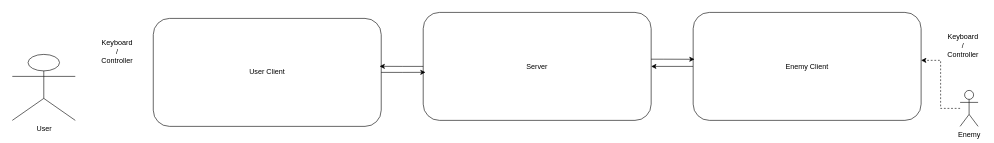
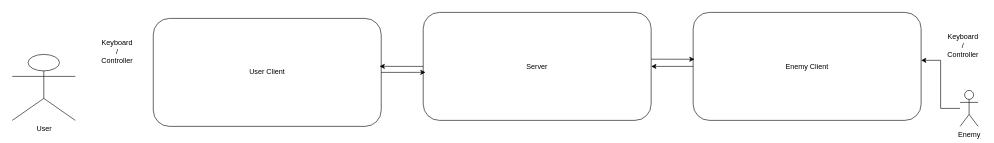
- <mxCell id="11" style="edgeStyle=orthogonalEdgeStyle;rounded=0;orthogonalLoop=1;jettySize=auto;html=1;entryX=1;entryY=0.444;entryDx=0;entryDy=0;entryPerimeter=0;dashed=1;" edge="1" parent="1" source="10" target="4"><mxGeometry relative="1" as="geometry" /></mxCell>
+ <mxCell id="11" style="edgeStyle=orthogonalEdgeStyle;rounded=0;orthogonalLoop=1;jettySize=auto;html=1;entryX=1;entryY=0.444;entryDx=0;entryDy=0;entryPerimeter=0;" edge="1" parent="1" source="10" target="4"><mxGeometry relative="1" as="geometry" /></mxCell>
